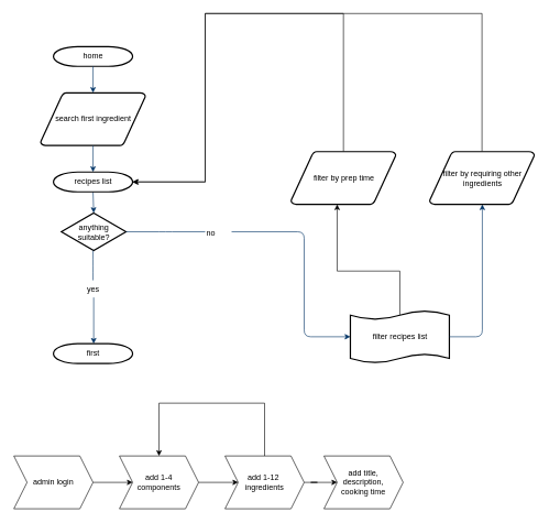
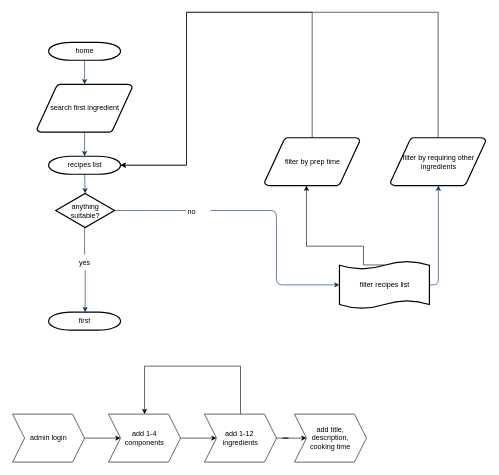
- <mxCell id="12" value="filter recipes list" style="shape=mxgraph.flowchart.paper_tape;strokeWidth=2;gradientColor=none;gradientDirection=north;fontStyle=0;html=1;" parent="1" vertex="1"><mxGeometry x="530" y="469" width="150" height="81" as="geometry" /></mxCell>
+ <mxCell id="12" value="filter recipes list" style="shape=mxgraph.flowchart.paper_tape;strokeWidth=2;gradientColor=none;gradientDirection=north;fontStyle=0;html=1;" parent="1" vertex="1"><mxGeometry x="565" y="434" width="150" height="81" as="geometry" /></mxCell>
